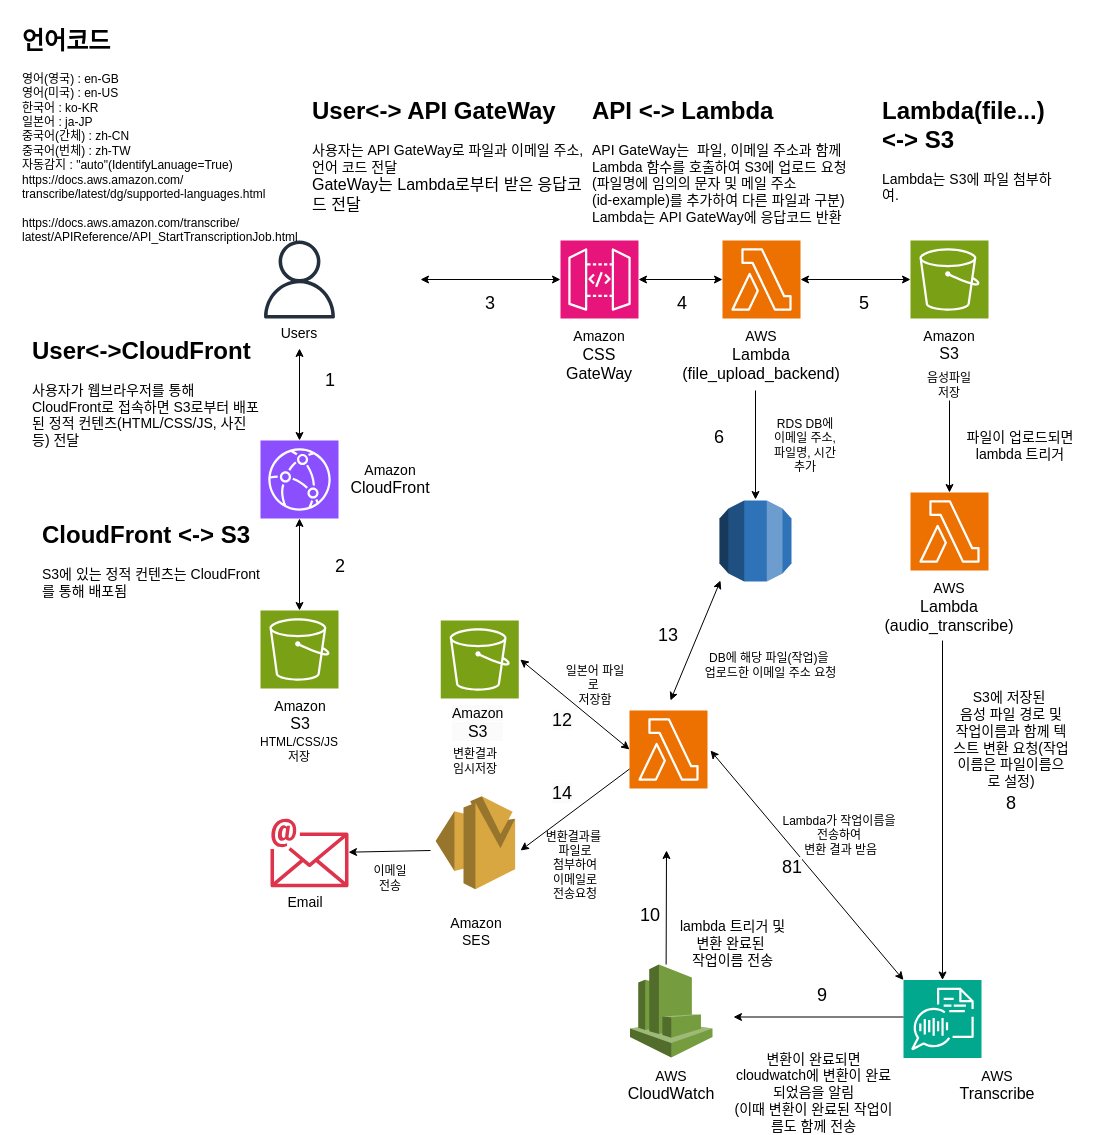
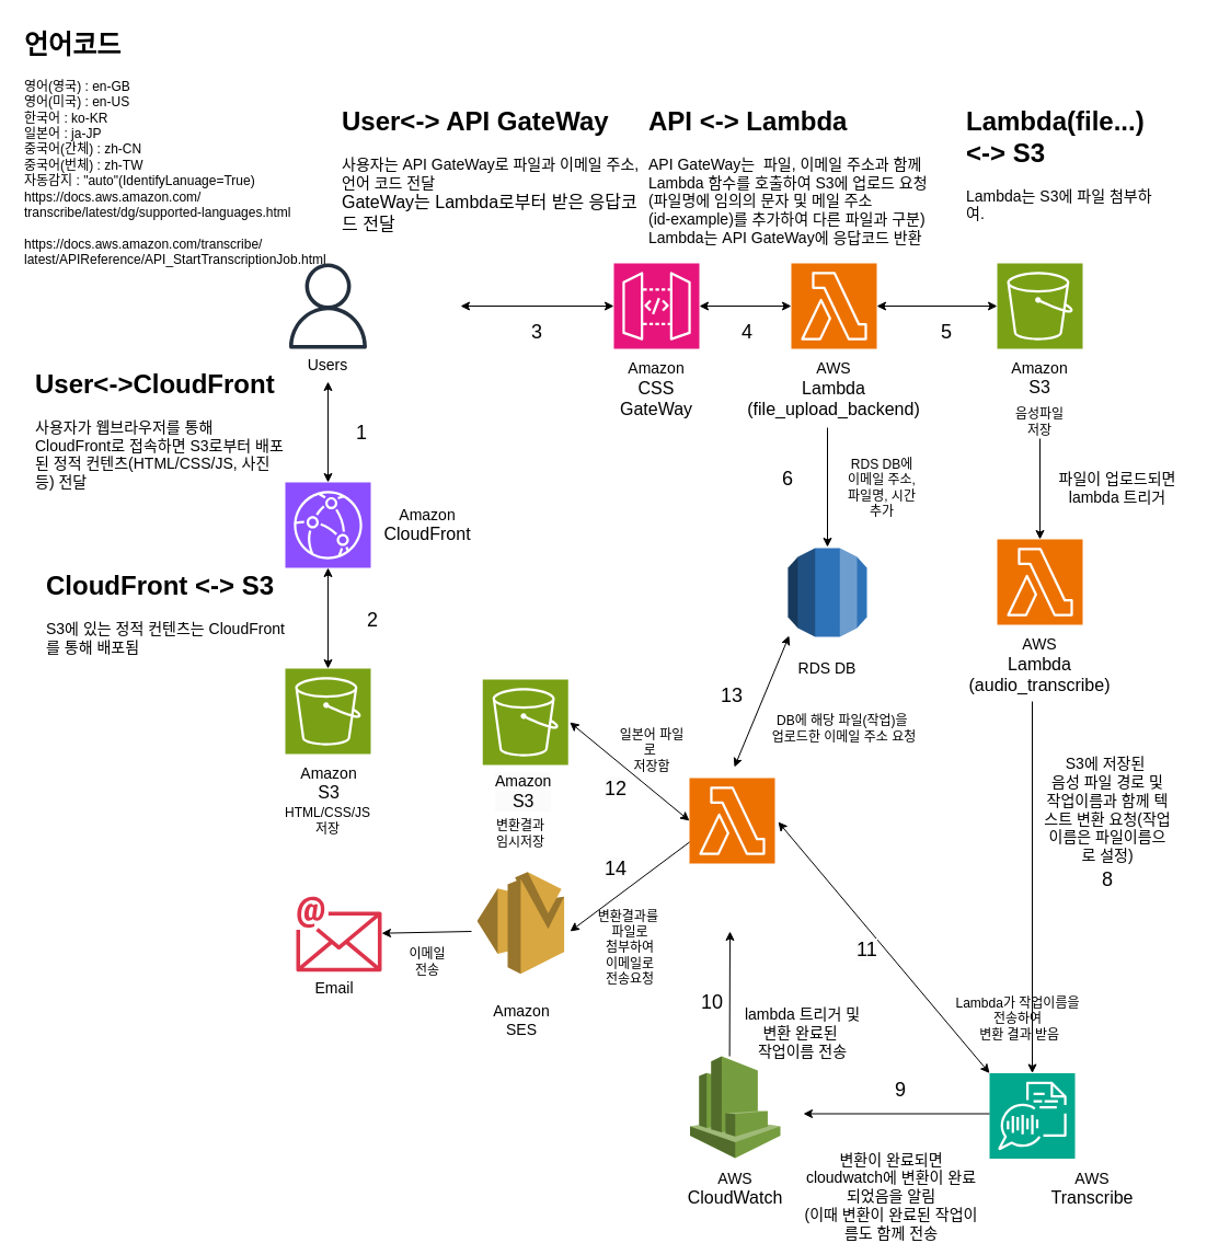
- <mxCell id="46" value="&lt;font style=&quot;font-size: 18px;&quot;&gt;1&lt;/font&gt;" style="text;html=1;align=center;verticalAlign=middle;whiteSpace=wrap;rounded=0;" parent="1" vertex="1"><mxGeometry x="300" y="365" width="60" height="30" as="geometry" /></mxCell>
+ <mxCell id="46" value="&lt;font style=&quot;font-size: 18px;&quot;&gt;1&lt;/font&gt;" style="text;html=1;align=center;verticalAlign=middle;whiteSpace=wrap;rounded=0;" parent="1" vertex="1"><mxGeometry x="300" y="380" width="60" height="30" as="geometry" /></mxCell>
+ <mxCell id="30" value="&lt;span style=&quot;font-size: 14px;&quot;&gt;RDS DB&lt;/span&gt;" style="text;html=1;align=center;verticalAlign=middle;whiteSpace=wrap;rounded=0;" parent="1" vertex="1"><mxGeometry x="725" y="595" width="60" height="30" as="geometry" /></mxCell>
- <mxCell id="61" value="Lambda가 작업이름을 전송하여&lt;div&gt;&amp;nbsp;변환 결과 받음&lt;/div&gt;" style="text;html=1;align=center;verticalAlign=middle;whiteSpace=wrap;rounded=0;" parent="1" vertex="1"><mxGeometry x="780" y="820" width="118" height="30" as="geometry" /></mxCell>
+ <mxCell id="61" value="Lambda가 작업이름을 전송하여&lt;div&gt;&amp;nbsp;변환 결과 받음&lt;/div&gt;" style="text;html=1;align=center;verticalAlign=middle;whiteSpace=wrap;rounded=0;" parent="1" vertex="1"><mxGeometry x="870" y="915" width="118" height="30" as="geometry" /></mxCell>
- <mxCell id="60" value="&lt;span style=&quot;color: rgb(0, 0, 0); font-family: Helvetica; font-size: 18px; font-style: normal; font-variant-ligatures: normal; font-variant-caps: normal; font-weight: 400; letter-spacing: normal; orphans: 2; text-align: center; text-indent: 0px; text-transform: none; widows: 2; word-spacing: 0px; -webkit-text-stroke-width: 0px; white-space: normal; background-color: rgb(251, 251, 251); text-decoration-thickness: initial; text-decoration-style: initial; text-decoration-color: initial; display: inline !important; float: none;&quot;&gt;81&lt;/span&gt;" style="text;whiteSpace=wrap;html=1;" parent="1" vertex="1"><mxGeometry x="780" y="850" width="50" height="50" as="geometry" /></mxCell>
+ <mxCell id="60" value="&lt;span style=&quot;color: rgb(0, 0, 0); font-family: Helvetica; font-size: 18px; font-style: normal; font-variant-ligatures: normal; font-variant-caps: normal; font-weight: 400; letter-spacing: normal; orphans: 2; text-align: center; text-indent: 0px; text-transform: none; widows: 2; word-spacing: 0px; -webkit-text-stroke-width: 0px; white-space: normal; background-color: rgb(251, 251, 251); text-decoration-thickness: initial; text-decoration-style: initial; text-decoration-color: initial; display: inline !important; float: none;&quot;&gt;11&lt;/span&gt;" style="text;whiteSpace=wrap;html=1;" parent="1" vertex="1"><mxGeometry x="780" y="850" width="50" height="50" as="geometry" /></mxCell>
